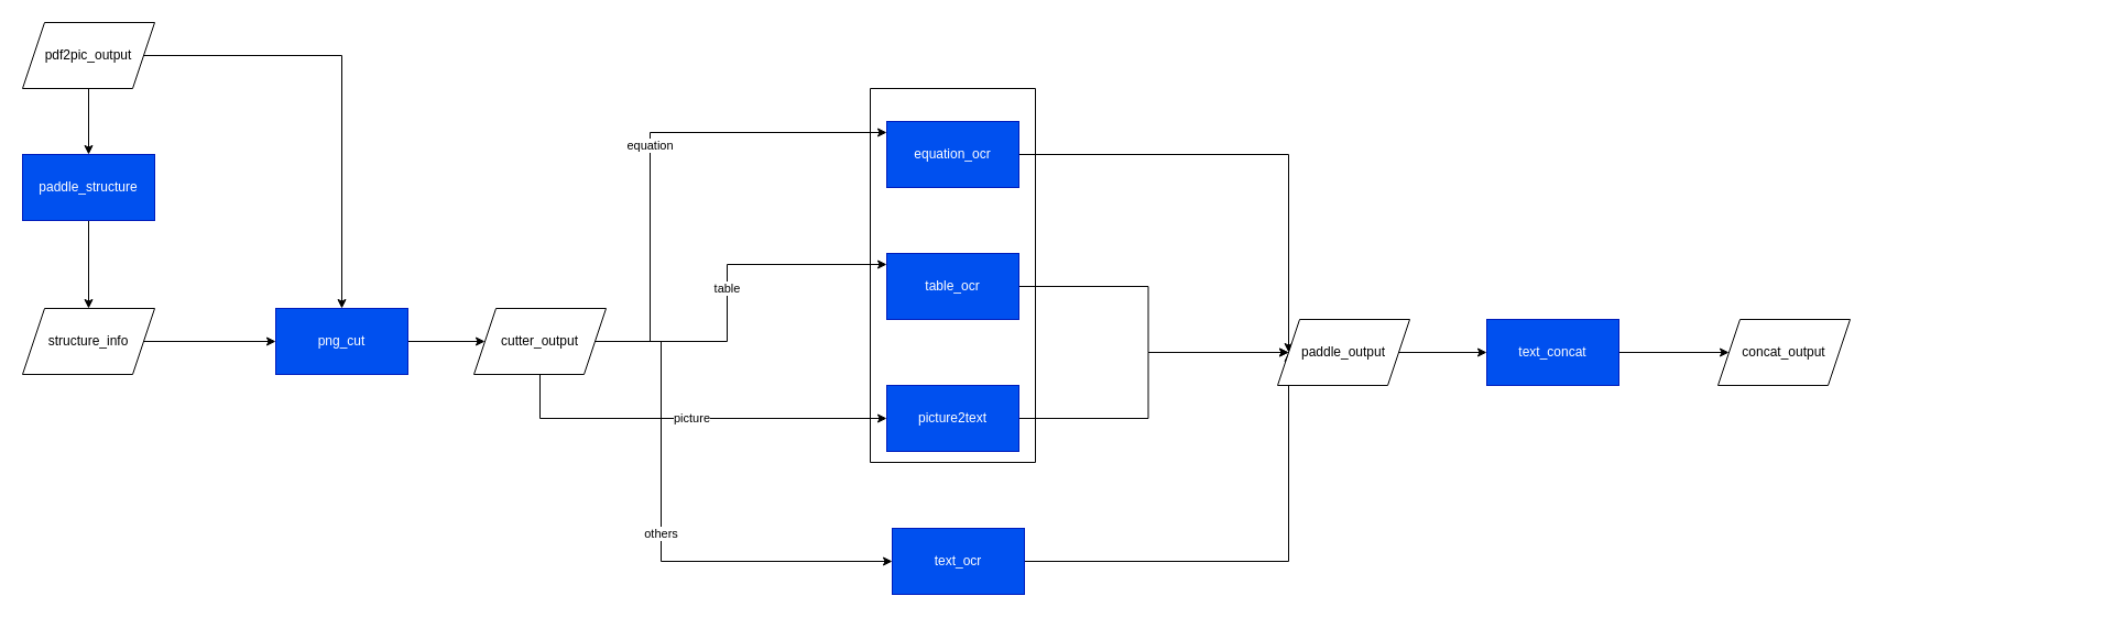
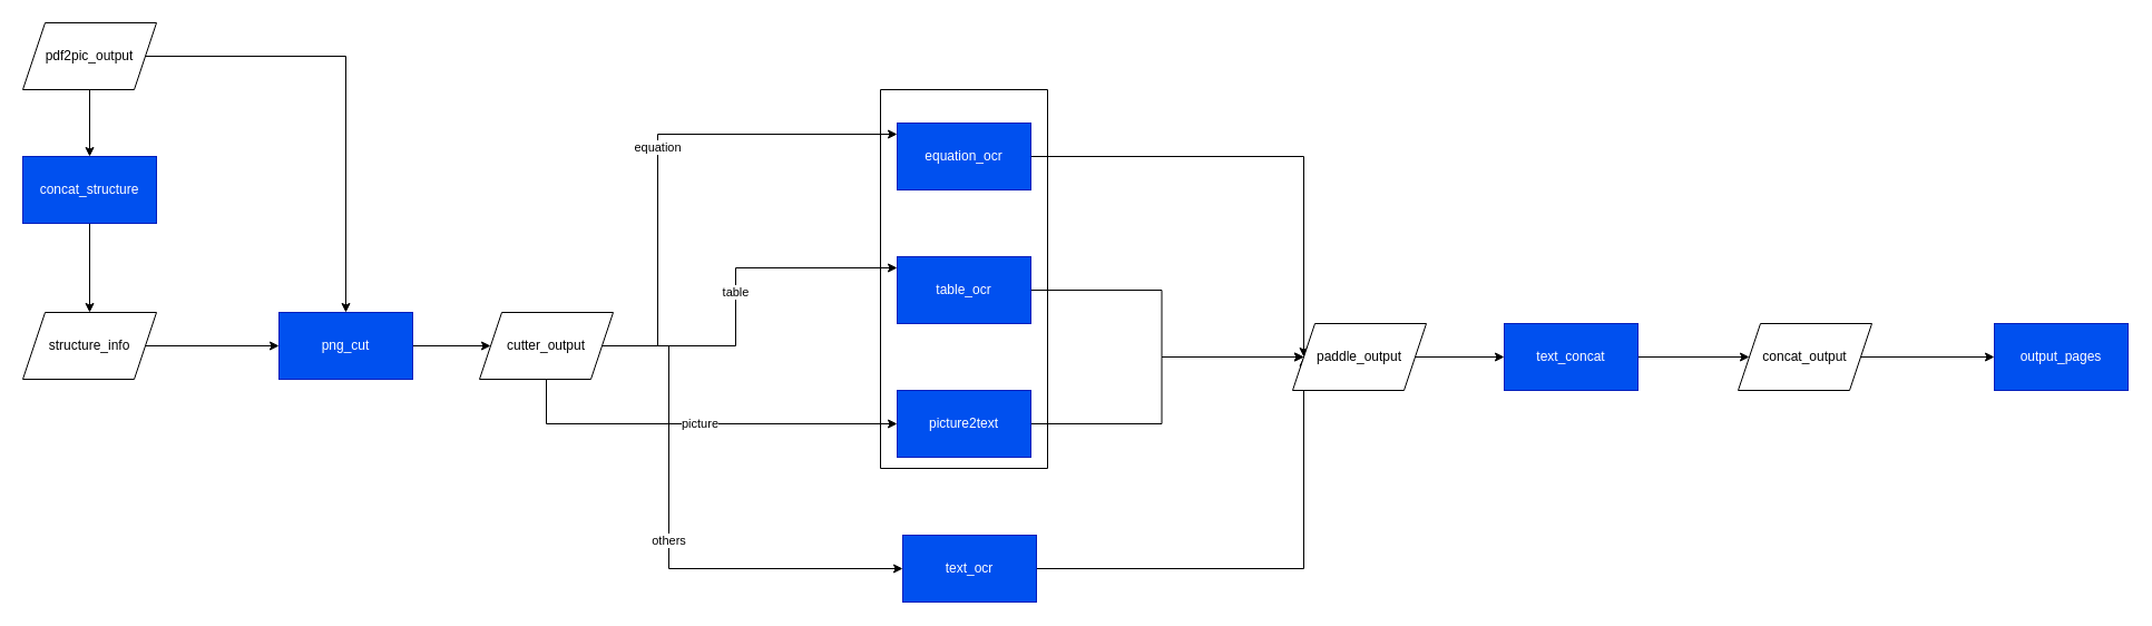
- <mxCell id="3" value="paddle_structure" style="whiteSpace=wrap;html=1;fillColor=#0050ef;fontColor=#ffffff;strokeColor=#001DBC;" parent="1" vertex="1"><mxGeometry x="20" y="140" width="120" height="60" as="geometry" /></mxCell>
+ <mxCell id="3" value="concat_structure" style="whiteSpace=wrap;html=1;fillColor=#0050ef;fontColor=#ffffff;strokeColor=#001DBC;" parent="1" vertex="1"><mxGeometry x="20" y="140" width="120" height="60" as="geometry" /></mxCell>
+ <mxCell id="25" value="" style="edgeStyle=orthogonalEdgeStyle;rounded=0;orthogonalLoop=1;jettySize=auto;html=1;" parent="1" source="26" target="27" edge="1"><mxGeometry relative="1" as="geometry" /></mxCell>
+ <mxCell id="27" value="output_pages" style="whiteSpace=wrap;html=1;fillColor=#0050ef;fontColor=#ffffff;strokeColor=#001DBC;" parent="1" vertex="1"><mxGeometry x="1790" y="290" width="120" height="60" as="geometry" /></mxCell>
